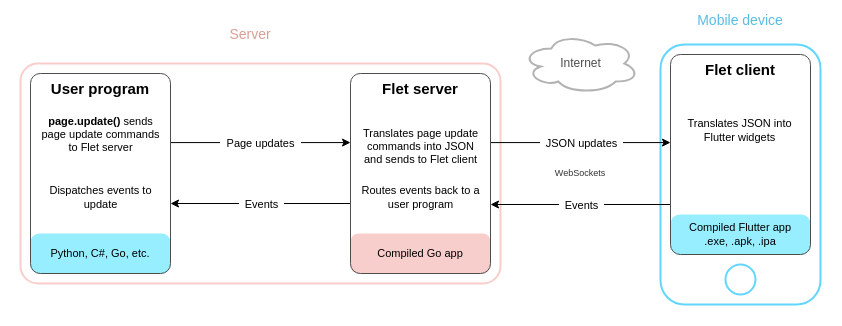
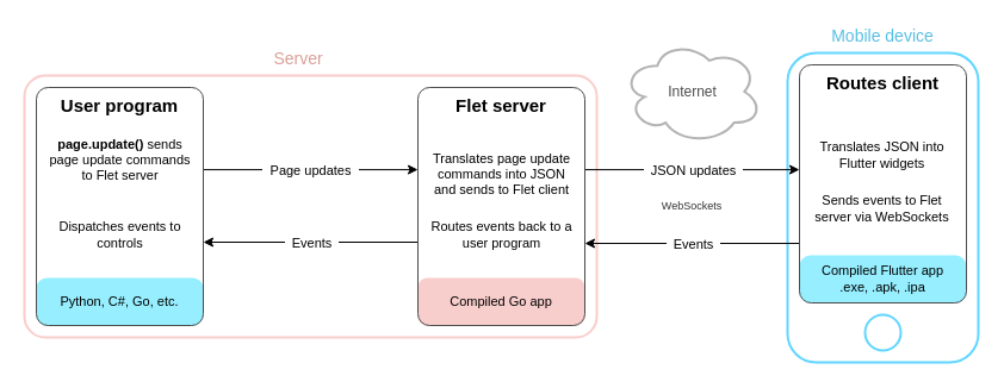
- <mxCell id="15" value="Mobile device" style="text;html=1;strokeColor=none;fillColor=none;align=center;verticalAlign=middle;whiteSpace=wrap;rounded=0;fontSize=14;fontStyle=0;fontColor=#58BEE3;" vertex="1" parent="1"><mxGeometry x="690" y="10" width="100" height="20" as="geometry" /></mxCell>
+ <mxCell id="15" value="Mobile device" style="text;html=1;strokeColor=none;fillColor=none;align=center;verticalAlign=middle;whiteSpace=wrap;rounded=0;fontSize=14;fontStyle=0;fontColor=#58BEE3;" vertex="1" parent="1"><mxGeometry x="690" y="20" width="100" height="20" as="geometry" /></mxCell>
- <mxCell id="16" value="Server" style="text;html=1;strokeColor=none;fillColor=none;align=center;verticalAlign=middle;whiteSpace=wrap;rounded=0;fontSize=14;fontStyle=0;fontColor=#D99F96;" vertex="1" parent="1"><mxGeometry x="200" y="24" width="100" height="20" as="geometry" /></mxCell>
+ <mxCell id="16" value="Server" style="text;html=1;strokeColor=none;fillColor=none;align=center;verticalAlign=middle;whiteSpace=wrap;rounded=0;fontSize=14;fontStyle=0;fontColor=#D99F96;" vertex="1" parent="1"><mxGeometry x="200" y="39" width="100" height="20" as="geometry" /></mxCell>
- <mxCell id="14" value="Internet" style="ellipse;shape=cloud;whiteSpace=wrap;html=1;rounded=1;fontSize=12;align=center;strokeColor=#B3B3B3;strokeWidth=2;fontColor=#4D4D4D;" vertex="1" parent="1"><mxGeometry x="521.5" y="33" width="117" height="60" as="geometry" /></mxCell>
+ <mxCell id="14" value="Internet" style="ellipse;shape=cloud;whiteSpace=wrap;html=1;rounded=1;fontSize=12;align=center;strokeColor=#B3B3B3;strokeWidth=2;fontColor=#4D4D4D;" vertex="1" parent="1"><mxGeometry x="521.5" y="33" width="117" height="87" as="geometry" /></mxCell>
- <mxCell id="28" value="Flet client" style="rounded=1;whiteSpace=wrap;html=1;fontSize=15;labelPosition=center;verticalLabelPosition=middle;align=center;verticalAlign=top;arcSize=7;fontStyle=1;fillColor=none;strokeColor=#4D4D4D;" parent="1" vertex="1"><mxGeometry x="670" y="54" width="140" height="200" as="geometry" /></mxCell>
+ <mxCell id="28" value="Routes client" style="rounded=1;whiteSpace=wrap;html=1;fontSize=15;labelPosition=center;verticalLabelPosition=middle;align=center;verticalAlign=top;arcSize=7;fontStyle=1;fillColor=none;strokeColor=#4D4D4D;" parent="1" vertex="1"><mxGeometry x="670" y="54" width="140" height="200" as="geometry" /></mxCell>
+ <mxCell id="27" value="Sends events to Flet server via WebSockets" style="text;html=1;strokeColor=none;fillColor=none;align=center;verticalAlign=middle;whiteSpace=wrap;rounded=0;fontSize=11;" vertex="1" parent="1"><mxGeometry x="677" y="165" width="125" height="20" as="geometry" /></mxCell>
- <mxCell id="22" value="Dispatches events to update" style="text;html=1;strokeColor=none;fillColor=none;align=center;verticalAlign=middle;whiteSpace=wrap;rounded=0;fontSize=11;" vertex="1" parent="1"><mxGeometry x="37.5" y="186.5" width="125" height="20.5" as="geometry" /></mxCell>
+ <mxCell id="22" value="Dispatches events to controls" style="text;html=1;strokeColor=none;fillColor=none;align=center;verticalAlign=middle;whiteSpace=wrap;rounded=0;fontSize=11;" vertex="1" parent="1"><mxGeometry x="37.5" y="186.5" width="125" height="20.5" as="geometry" /></mxCell>
